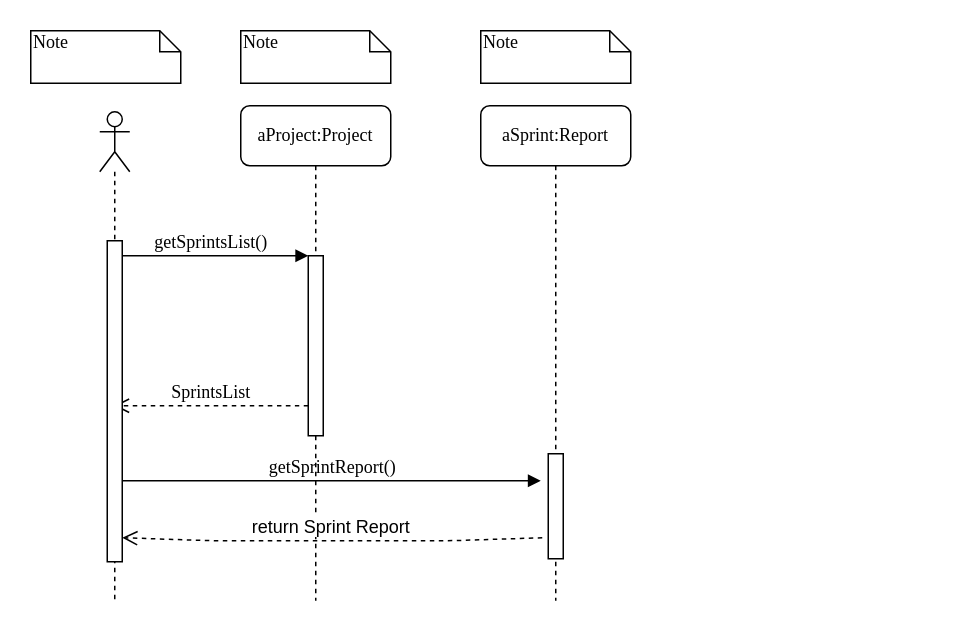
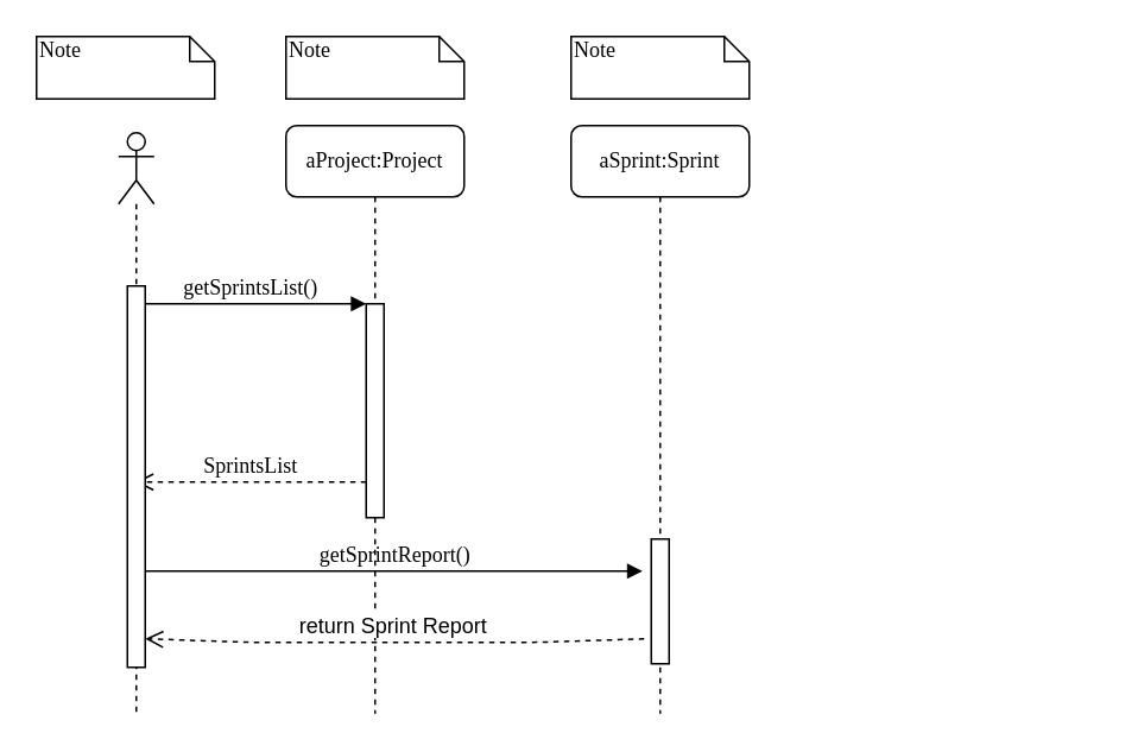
- <mxCell id="4" value="aSprint:Report" style="shape=umlLifeline;perimeter=lifelinePerimeter;whiteSpace=wrap;html=1;container=1;collapsible=0;recursiveResize=0;outlineConnect=0;rounded=1;shadow=0;comic=0;labelBackgroundColor=none;strokeColor=#000000;strokeWidth=1;fillColor=#FFFFFF;fontFamily=Verdana;fontSize=12;fontColor=#000000;align=center;" vertex="1" parent="1"><mxGeometry x="320" y="70" width="100" height="330" as="geometry" /></mxCell>
+ <mxCell id="4" value="aSprint:Sprint" style="shape=umlLifeline;perimeter=lifelinePerimeter;whiteSpace=wrap;html=1;container=1;collapsible=0;recursiveResize=0;outlineConnect=0;rounded=1;shadow=0;comic=0;labelBackgroundColor=none;strokeColor=#000000;strokeWidth=1;fillColor=#FFFFFF;fontFamily=Verdana;fontSize=12;fontColor=#000000;align=center;" vertex="1" parent="1"><mxGeometry x="320" y="70" width="100" height="330" as="geometry" /></mxCell>
